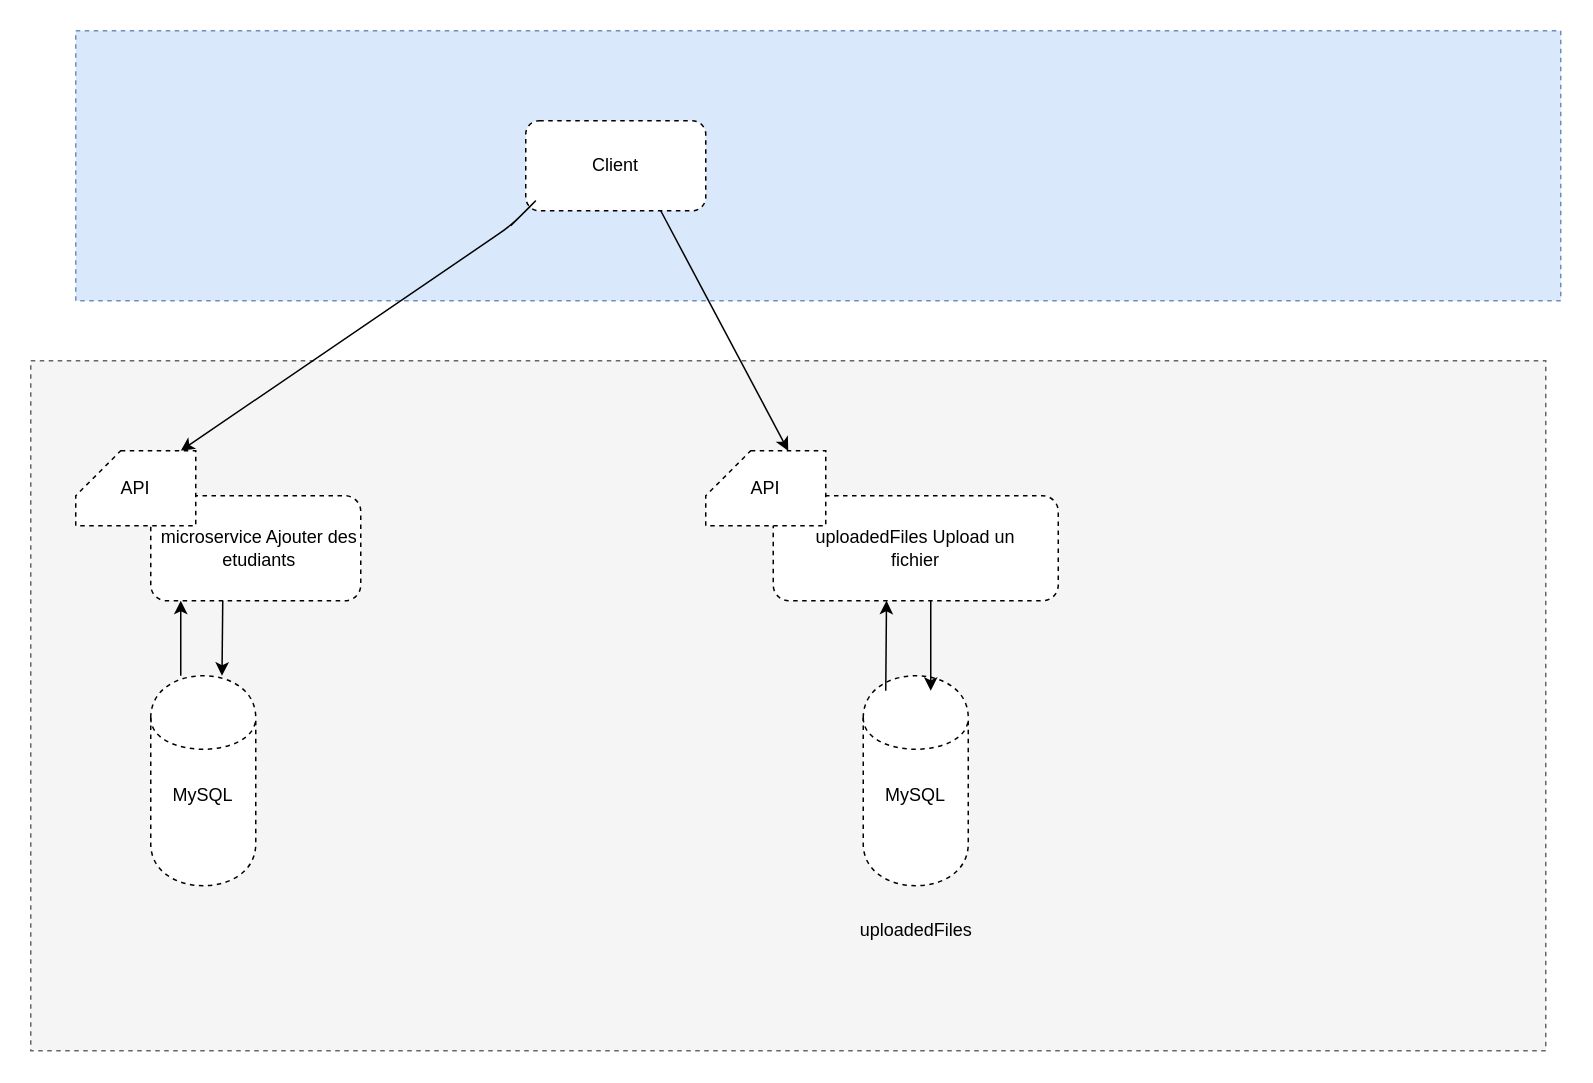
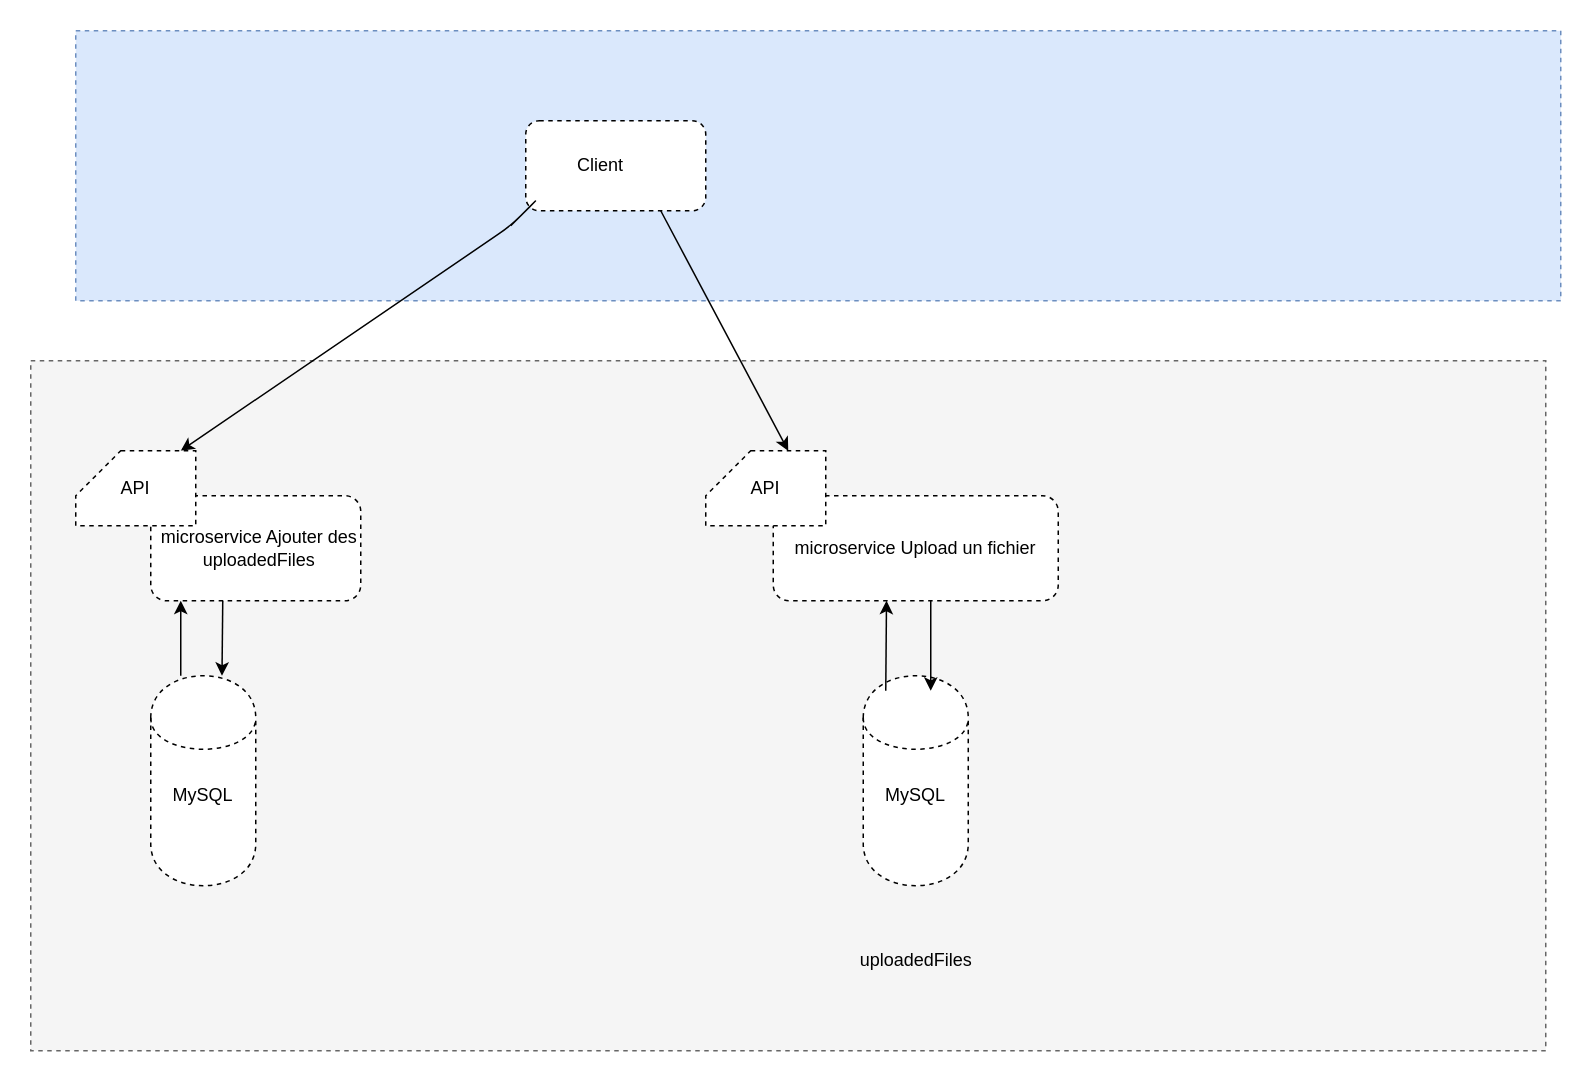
- <mxCell id="4" value="Client" style="text;html=1;strokeColor=none;fillColor=none;align=center;verticalAlign=middle;whiteSpace=wrap;rounded=0;dashed=1;" parent="1" vertex="1"><mxGeometry x="390" y="100" width="40" height="20" as="geometry" /></mxCell>
+ <mxCell id="4" value="Client" style="text;html=1;strokeColor=none;fillColor=none;align=center;verticalAlign=middle;whiteSpace=wrap;rounded=0;dashed=1;" parent="1" vertex="1"><mxGeometry x="380" y="100" width="40" height="20" as="geometry" /></mxCell>
- <mxCell id="14" value="microservice Ajouter des etudiants" style="text;html=1;strokeColor=none;fillColor=none;align=center;verticalAlign=middle;whiteSpace=wrap;rounded=0;dashed=1;" parent="1" vertex="1"><mxGeometry x="95" y="340" width="155" height="50" as="geometry" /></mxCell>
+ <mxCell id="14" value="microservice Ajouter des uploadedFiles" style="text;html=1;strokeColor=none;fillColor=none;align=center;verticalAlign=middle;whiteSpace=wrap;rounded=0;dashed=1;" parent="1" vertex="1"><mxGeometry x="95" y="340" width="155" height="50" as="geometry" /></mxCell>
- <mxCell id="15" value="uploadedFiles Upload un fichier" style="text;html=1;strokeColor=none;fillColor=none;align=center;verticalAlign=middle;whiteSpace=wrap;rounded=0;dashed=1;" parent="1" vertex="1"><mxGeometry x="525" y="340" width="170" height="50" as="geometry" /></mxCell>
+ <mxCell id="15" value="microservice Upload un fichier" style="text;html=1;strokeColor=none;fillColor=none;align=center;verticalAlign=middle;whiteSpace=wrap;rounded=0;dashed=1;" parent="1" vertex="1"><mxGeometry x="525" y="340" width="170" height="50" as="geometry" /></mxCell>
- <mxCell id="25" value="uploadedFiles" style="text;html=1;strokeColor=none;fillColor=none;align=center;verticalAlign=middle;whiteSpace=wrap;rounded=0;dashed=1;" parent="1" vertex="1"><mxGeometry x="567.5" y="610" width="85" height="20" as="geometry" /></mxCell>
+ <mxCell id="25" value="uploadedFiles" style="text;html=1;strokeColor=none;fillColor=none;align=center;verticalAlign=middle;whiteSpace=wrap;rounded=0;dashed=1;" parent="1" vertex="1"><mxGeometry x="567.5" y="630" width="85" height="20" as="geometry" /></mxCell>
